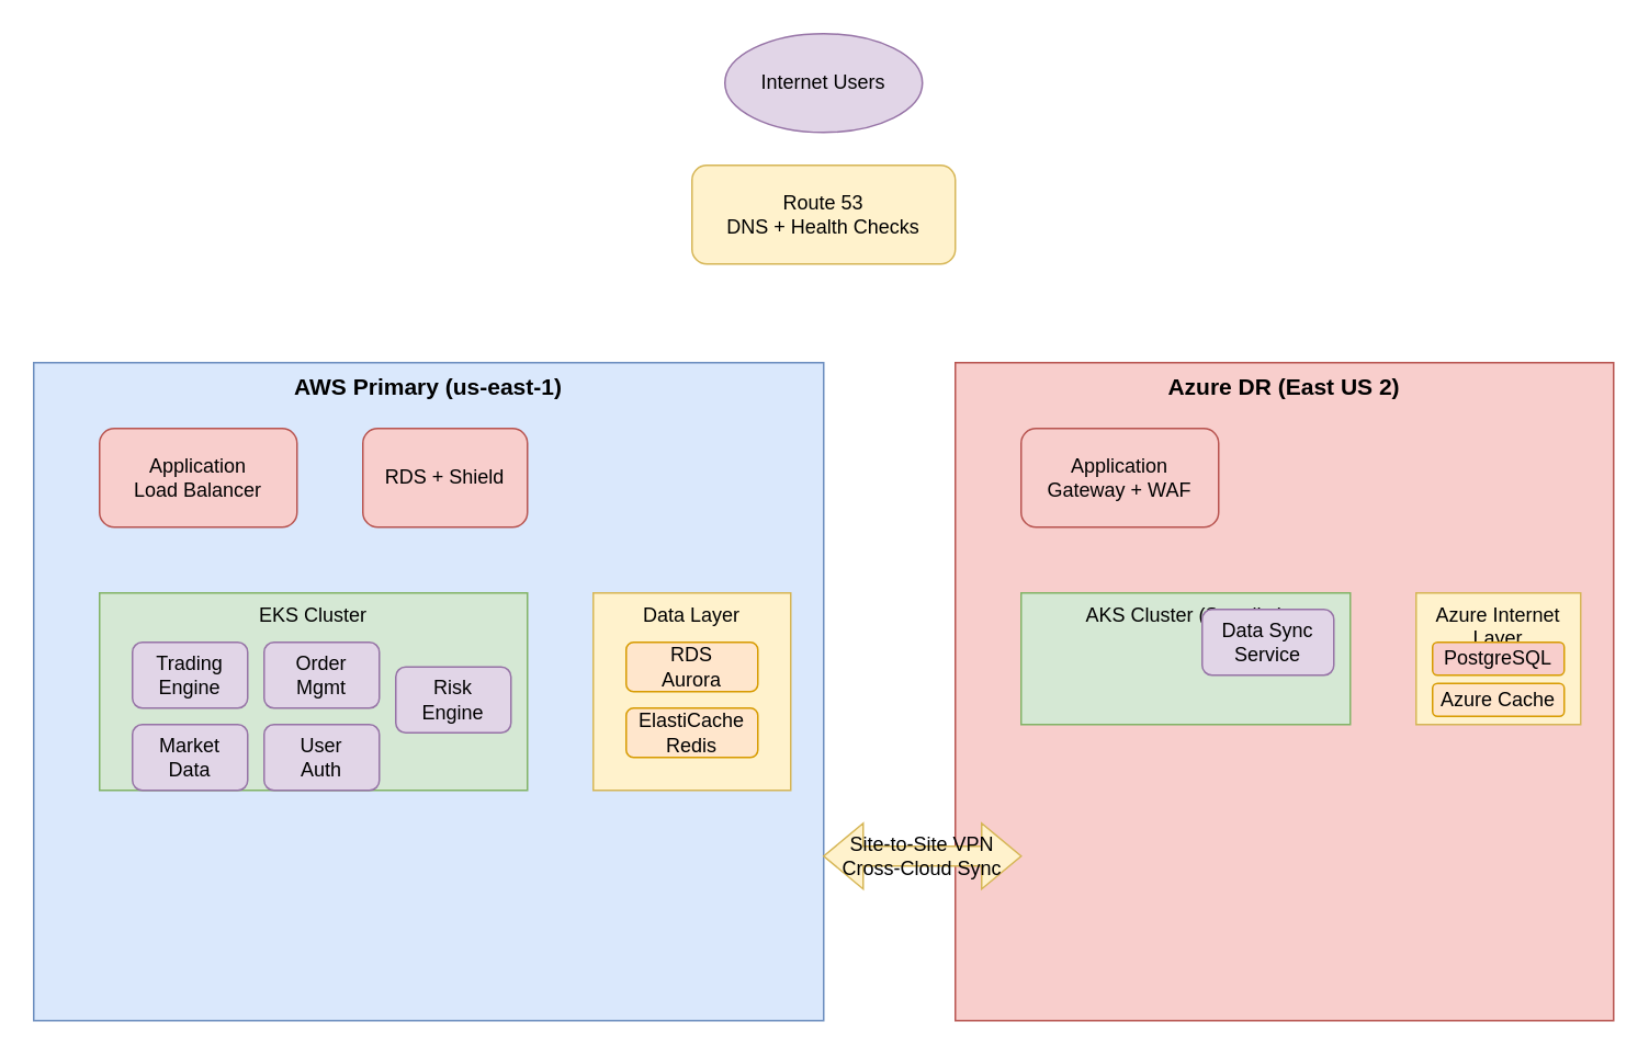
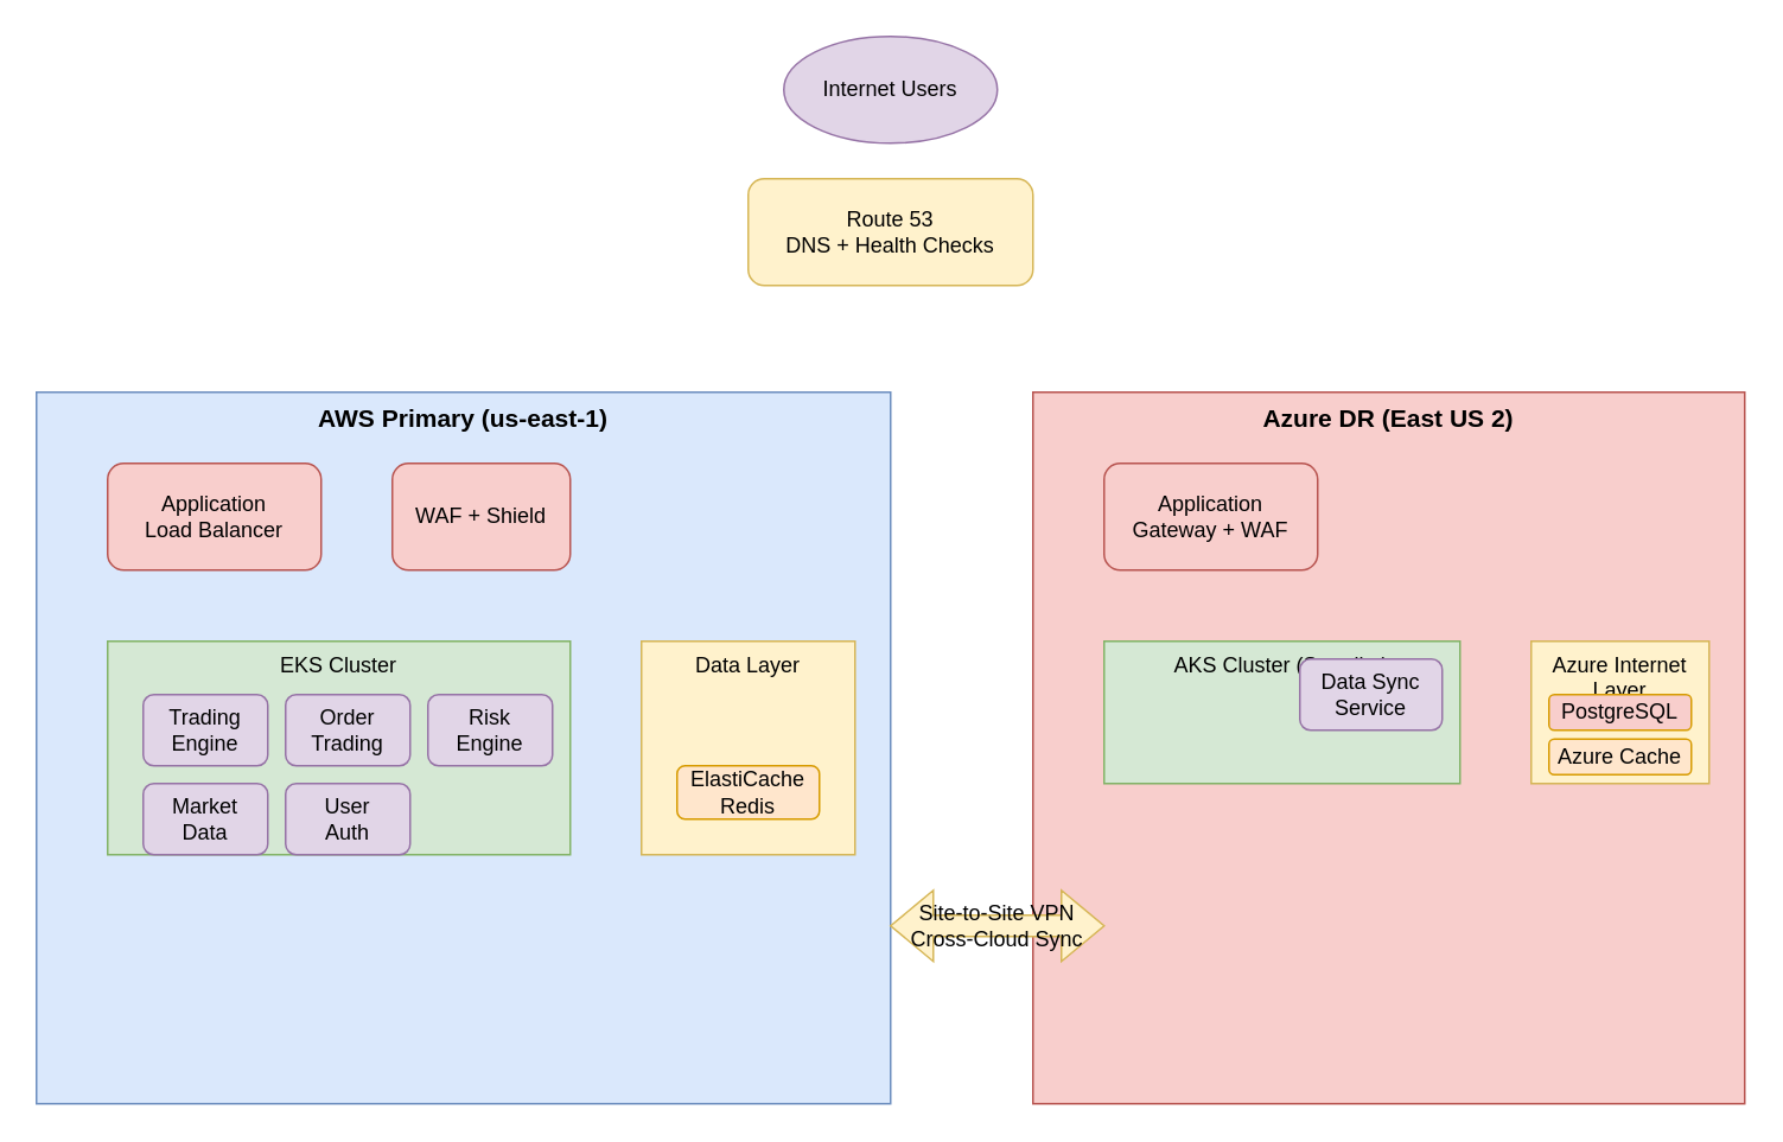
- <mxCell id="6" value="RDS + Shield" style="rounded=1;whiteSpace=wrap;html=1;fillColor=#f8cecc;strokeColor=#b85450;" vertex="1" parent="1"><mxGeometry x="220" y="260" width="100" height="60" as="geometry" /></mxCell>
+ <mxCell id="6" value="WAF + Shield" style="rounded=1;whiteSpace=wrap;html=1;fillColor=#f8cecc;strokeColor=#b85450;" vertex="1" parent="1"><mxGeometry x="220" y="260" width="100" height="60" as="geometry" /></mxCell>
- <mxCell id="14" value="RDS&#10;Aurora" style="rounded=1;whiteSpace=wrap;html=1;fillColor=#ffe6cc;strokeColor=#d79b00;" vertex="1" parent="1"><mxGeometry x="380" y="390" width="80" height="30" as="geometry" /></mxCell>
- <mxCell id="9" value="Order&#10;Mgmt" style="rounded=1;whiteSpace=wrap;html=1;fillColor=#e1d5e7;strokeColor=#9673a6;" vertex="1" parent="1"><mxGeometry x="160" y="390" width="70" height="40" as="geometry" /></mxCell>
+ <mxCell id="9" value="Order&#10;Trading" style="rounded=1;whiteSpace=wrap;html=1;fillColor=#e1d5e7;strokeColor=#9673a6;" vertex="1" parent="1"><mxGeometry x="160" y="390" width="70" height="40" as="geometry" /></mxCell>
- <mxCell id="10" value="Risk&#10;Engine" style="rounded=1;whiteSpace=wrap;html=1;fillColor=#e1d5e7;strokeColor=#9673a6;" vertex="1" parent="1"><mxGeometry x="240" y="405" width="70" height="40" as="geometry" /></mxCell>
+ <mxCell id="10" value="Risk&#10;Engine" style="rounded=1;whiteSpace=wrap;html=1;fillColor=#e1d5e7;strokeColor=#9673a6;" vertex="1" parent="1"><mxGeometry x="240" y="390" width="70" height="40" as="geometry" /></mxCell>
